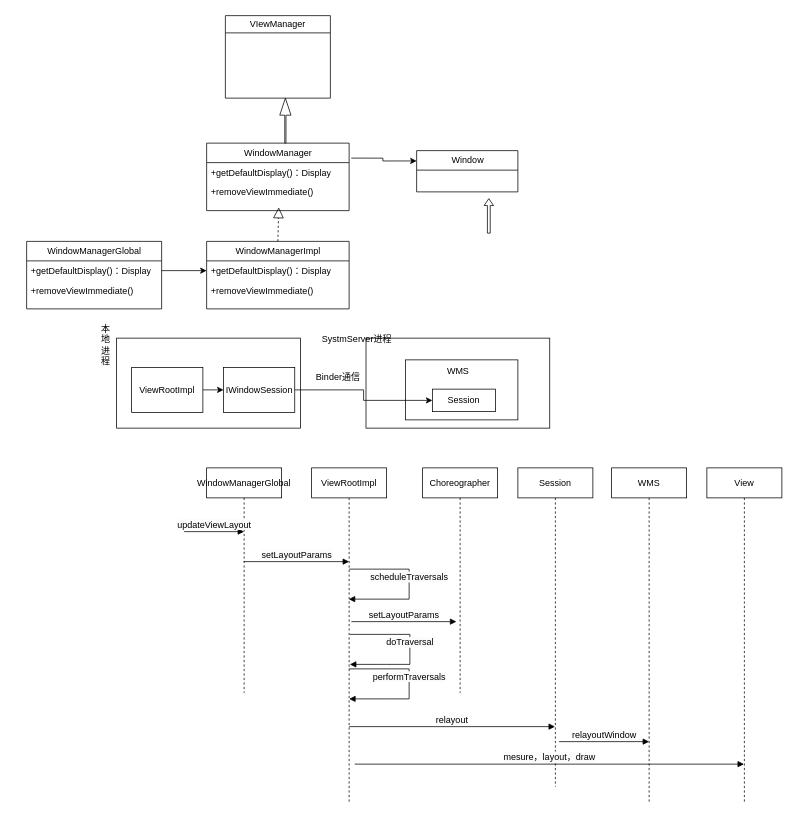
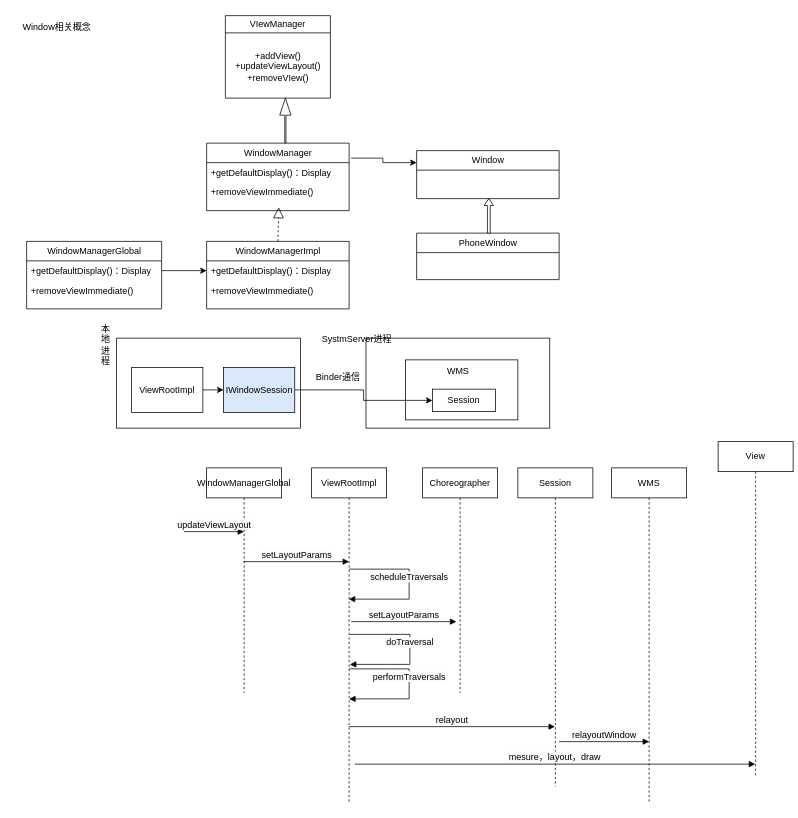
+ <mxCell id="47" value="Window相关概念&lt;div&gt;&lt;br&gt;&lt;/div&gt;" style="text;html=1;align=center;verticalAlign=middle;resizable=0;points=[];autosize=1;strokeColor=none;fillColor=none;" parent="1" vertex="1"><mxGeometry x="20" y="23" width="110" height="40" as="geometry" /></mxCell>
+ <mxCell id="3" value="+addView()&lt;div&gt;+updateViewLayout()&lt;/div&gt;&lt;div&gt;+&lt;span style=&quot;background-color: transparent; color: light-dark(rgb(0, 0, 0), rgb(255, 255, 255));&quot;&gt;removeVIew()&lt;/span&gt;&lt;/div&gt;" style="text;html=1;align=center;verticalAlign=middle;resizable=0;points=[];autosize=1;strokeColor=none;fillColor=none;" parent="2" vertex="1"><mxGeometry y="38" width="140" height="60" as="geometry" /></mxCell>
- <mxCell id="7" value="&lt;span style=&quot;text-wrap-mode: wrap;&quot;&gt;Window&lt;/span&gt;" style="swimlane;fontStyle=0;childLayout=stackLayout;horizontal=1;startSize=26;fillColor=none;horizontalStack=0;resizeParent=1;resizeParentMax=0;resizeLast=0;collapsible=1;marginBottom=0;html=1;" parent="1" vertex="1"><mxGeometry x="555" y="200" width="135" height="55" as="geometry" /></mxCell>
+ <mxCell id="7" value="&lt;span style=&quot;text-wrap-mode: wrap;&quot;&gt;Window&lt;/span&gt;" style="swimlane;fontStyle=0;childLayout=stackLayout;horizontal=1;startSize=26;fillColor=none;horizontalStack=0;resizeParent=1;resizeParentMax=0;resizeLast=0;collapsible=1;marginBottom=0;html=1;" parent="1" vertex="1"><mxGeometry x="555" y="200" width="190" height="64" as="geometry" /></mxCell>
+ <mxCell id="8" value="&lt;span style=&quot;text-wrap-mode: wrap;&quot;&gt;PhoneWindow&lt;/span&gt;" style="swimlane;fontStyle=0;childLayout=stackLayout;horizontal=1;startSize=26;fillColor=none;horizontalStack=0;resizeParent=1;resizeParentMax=0;resizeLast=0;collapsible=1;marginBottom=0;html=1;" parent="1" vertex="1"><mxGeometry x="555" y="310" width="190" height="62" as="geometry" /></mxCell>
- <mxCell id="23" value="IWindowSession" style="rounded=0;whiteSpace=wrap;html=1;" parent="1" vertex="1"><mxGeometry x="297.5" y="489" width="95" height="60" as="geometry" /></mxCell>
+ <mxCell id="23" value="IWindowSession" style="rounded=0;whiteSpace=wrap;html=1;fillColor=#dae8fc;" parent="1" vertex="1"><mxGeometry x="297.5" y="489" width="95" height="60" as="geometry" /></mxCell>
- <mxCell id="44" value="View" style="shape=umlLifeline;perimeter=lifelinePerimeter;whiteSpace=wrap;html=1;container=1;dropTarget=0;collapsible=0;recursiveResize=0;outlineConnect=0;portConstraint=eastwest;newEdgeStyle={&quot;curved&quot;:0,&quot;rounded&quot;:0};" parent="1" vertex="1"><mxGeometry x="942" y="623" width="100" height="445" as="geometry" /></mxCell>
+ <mxCell id="44" value="View" style="shape=umlLifeline;perimeter=lifelinePerimeter;whiteSpace=wrap;html=1;container=1;dropTarget=0;collapsible=0;recursiveResize=0;outlineConnect=0;portConstraint=eastwest;newEdgeStyle={&quot;curved&quot;:0,&quot;rounded&quot;:0};" parent="1" vertex="1"><mxGeometry x="957" y="588" width="100" height="445" as="geometry" /></mxCell>
